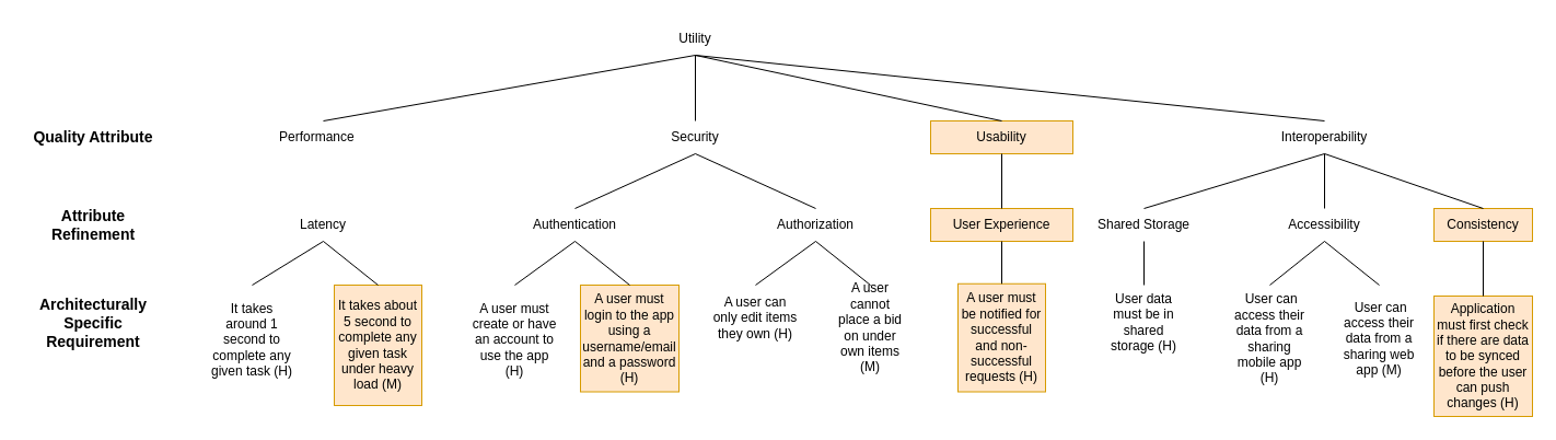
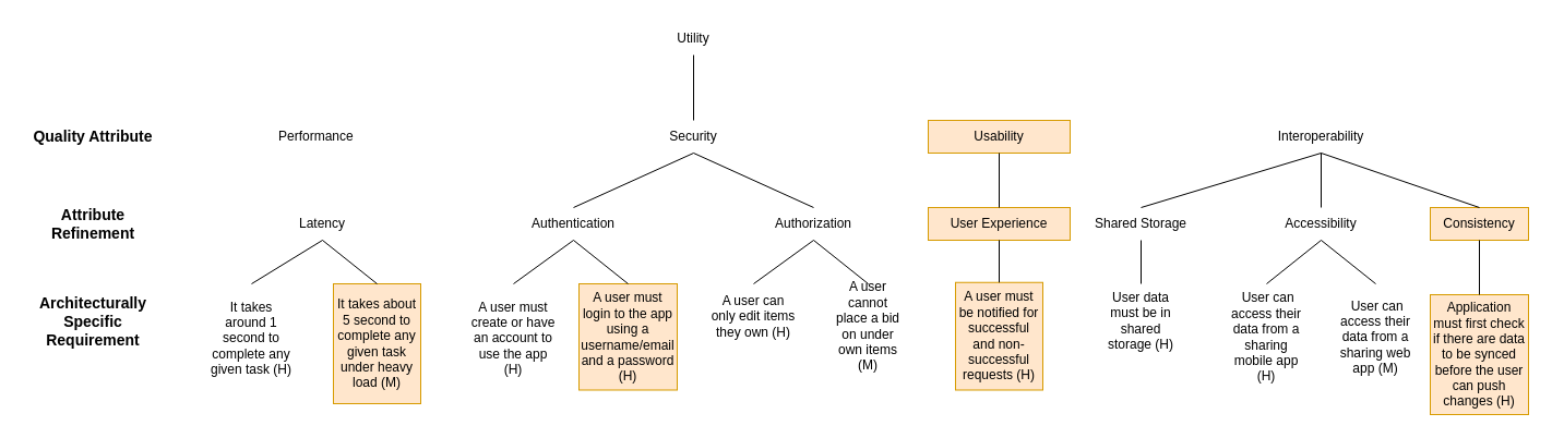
- <mxCell id="37" value="" style="endArrow=none;html=1;rounded=0;entryX=0.5;entryY=1;entryDx=0;entryDy=0;exitX=0.5;exitY=0;exitDx=0;exitDy=0;" parent="1" source="4" target="2" edge="1"><mxGeometry width="50" height="50" relative="1" as="geometry"><mxPoint x="580" y="260" as="sourcePoint" /><mxPoint x="630" y="210" as="targetPoint" /></mxGeometry></mxCell>
- <mxCell id="44" value="" style="endArrow=none;html=1;rounded=0;exitX=0.5;exitY=0;exitDx=0;exitDy=0;entryX=0.5;entryY=1;entryDx=0;entryDy=0;" edge="1" parent="1" source="39" target="2"><mxGeometry width="50" height="50" relative="1" as="geometry"><mxPoint x="950" y="370" as="sourcePoint" /><mxPoint x="740" y="100" as="targetPoint" /></mxGeometry></mxCell>
- <mxCell id="38" value="" style="endArrow=none;html=1;rounded=0;entryX=0.5;entryY=1;entryDx=0;entryDy=0;exitX=0.5;exitY=0;exitDx=0;exitDy=0;" parent="1" source="6" target="2" edge="1"><mxGeometry width="50" height="50" relative="1" as="geometry"><mxPoint x="580" y="260" as="sourcePoint" /><mxPoint x="630" y="210" as="targetPoint" /></mxGeometry></mxCell>
